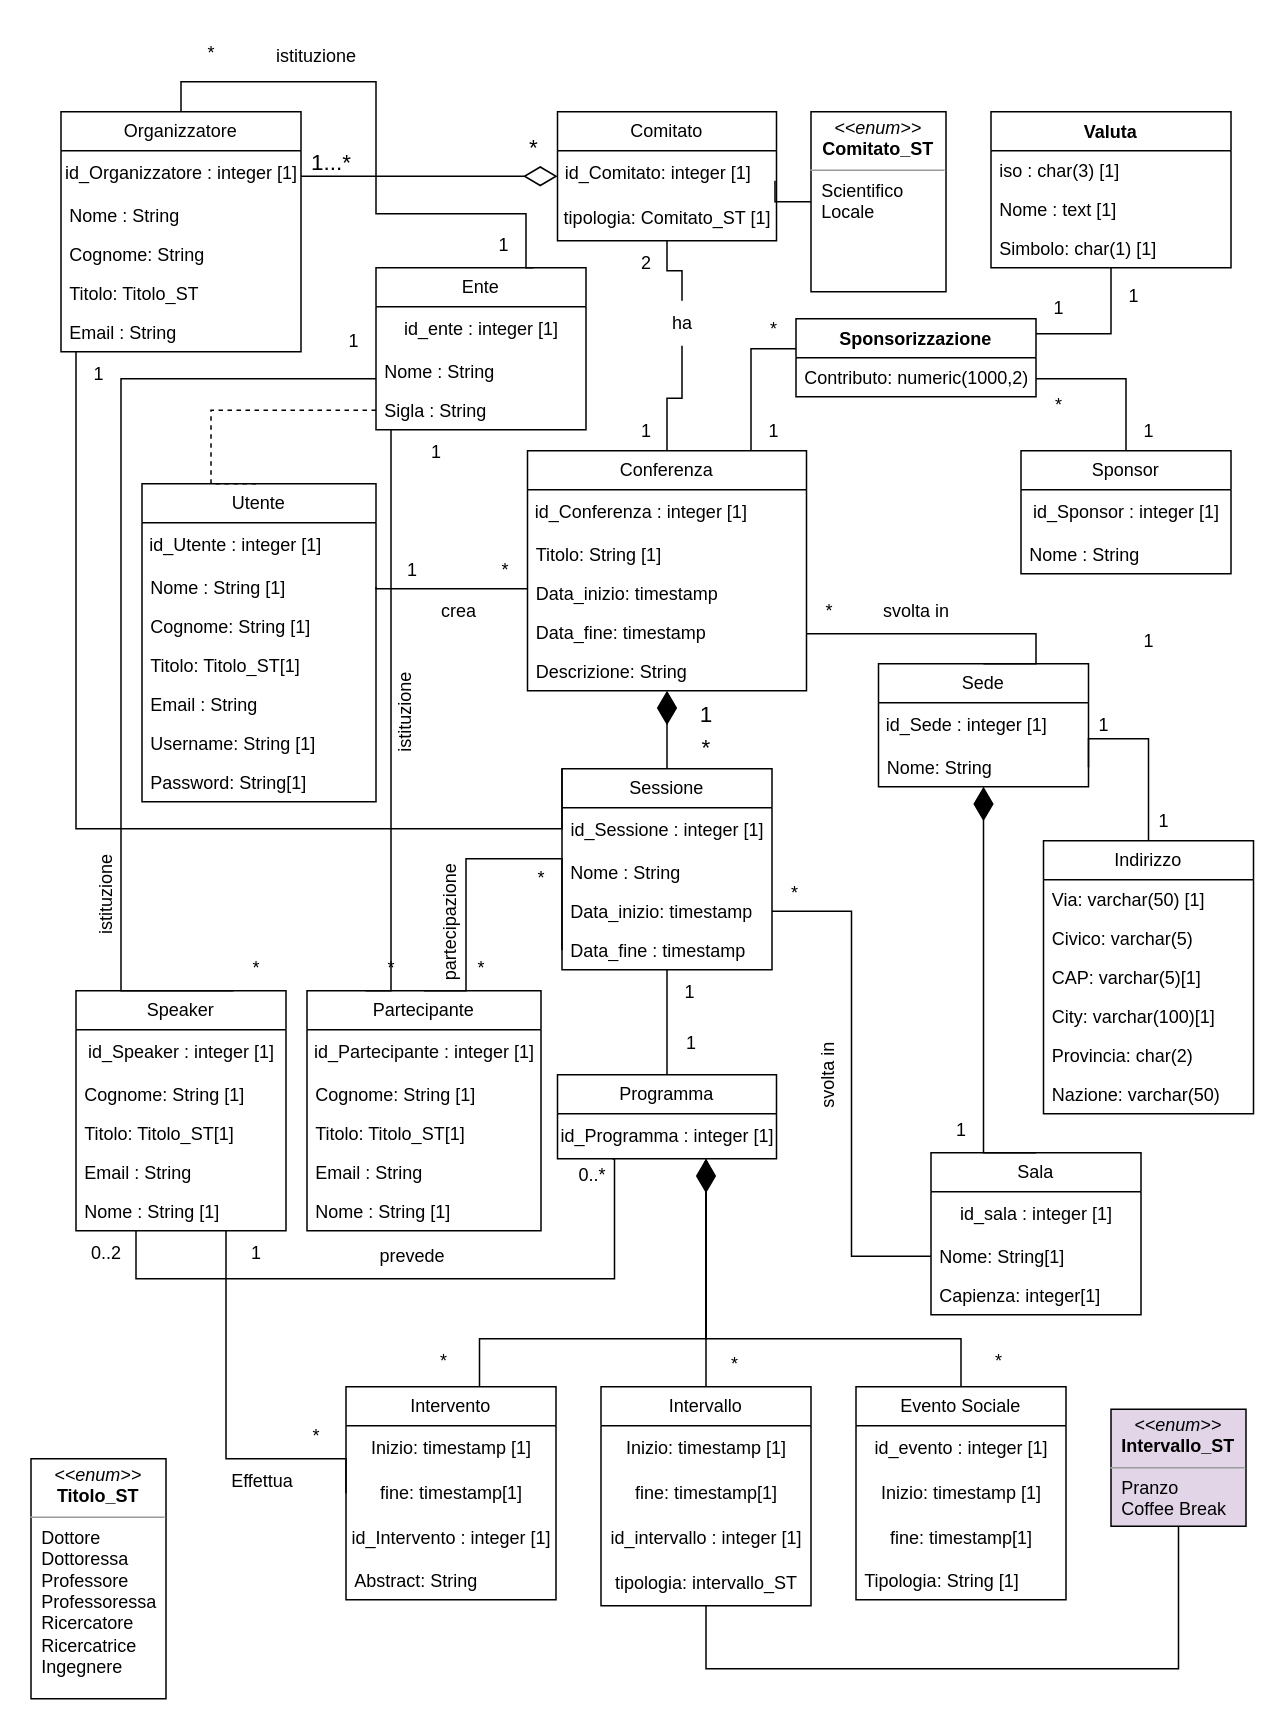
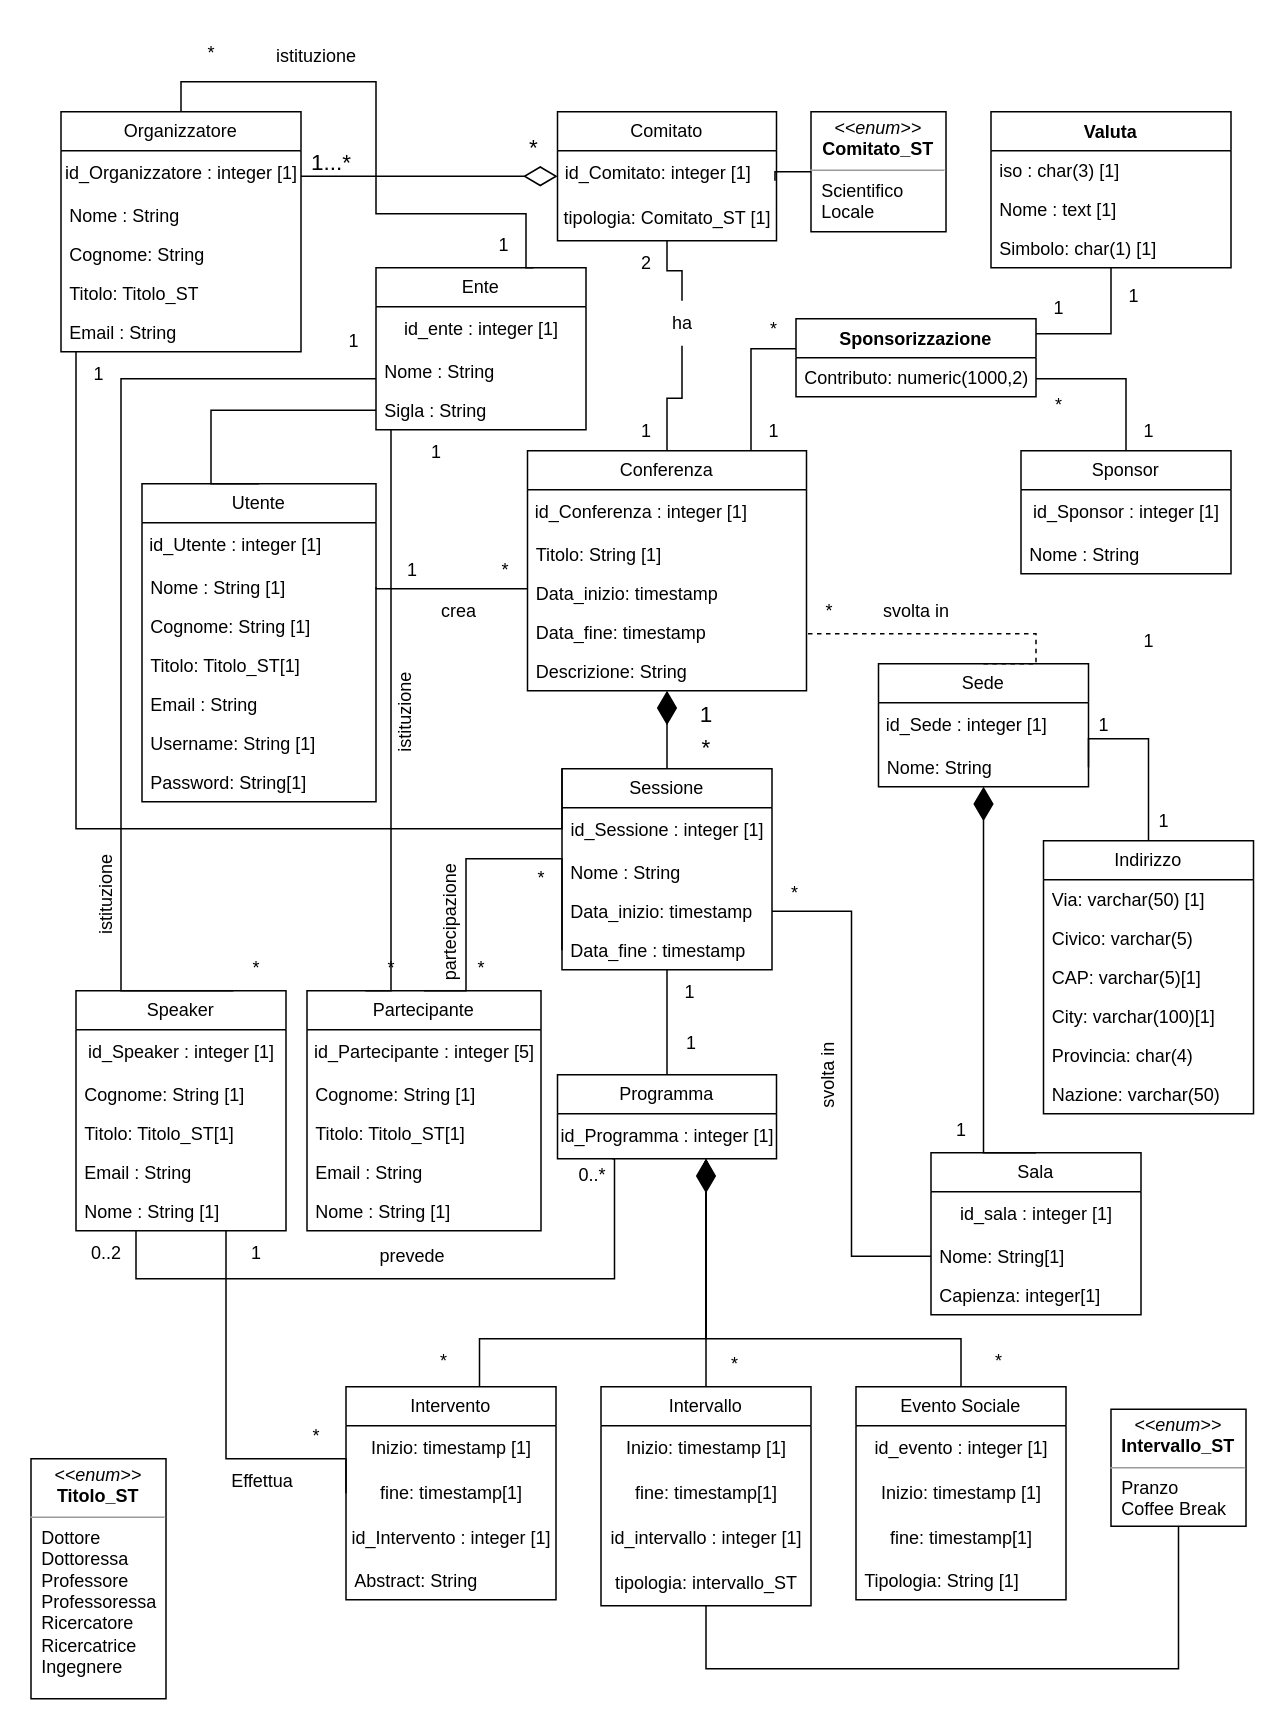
- <mxCell id="121" value="&lt;p style=&quot;margin:0px;margin-top:4px;text-align:center;&quot;&gt;&lt;i&gt;&amp;lt;&amp;lt;enum&amp;gt;&amp;gt;&lt;/i&gt;&lt;br&gt;&lt;b&gt;Comitato_ST&lt;/b&gt;&lt;/p&gt;&lt;hr size=&quot;1&quot;&gt;&lt;p style=&quot;margin:0px;margin-left:4px;&quot;&gt;&amp;nbsp;Scientifico&lt;/p&gt;&lt;p style=&quot;margin:0px;margin-left:4px;&quot;&gt;&amp;nbsp;Locale&lt;/p&gt;" style="verticalAlign=top;align=left;overflow=fill;fontSize=12;fontFamily=Helvetica;html=1;whiteSpace=wrap;" parent="1" vertex="1"><mxGeometry x="540" y="74" width="90" height="120" as="geometry" /></mxCell>
+ <mxCell id="121" value="&lt;p style=&quot;margin:0px;margin-top:4px;text-align:center;&quot;&gt;&lt;i&gt;&amp;lt;&amp;lt;enum&amp;gt;&amp;gt;&lt;/i&gt;&lt;br&gt;&lt;b&gt;Comitato_ST&lt;/b&gt;&lt;/p&gt;&lt;hr size=&quot;1&quot;&gt;&lt;p style=&quot;margin:0px;margin-left:4px;&quot;&gt;&amp;nbsp;Scientifico&lt;/p&gt;&lt;p style=&quot;margin:0px;margin-left:4px;&quot;&gt;&amp;nbsp;Locale&lt;/p&gt;" style="verticalAlign=top;align=left;overflow=fill;fontSize=12;fontFamily=Helvetica;html=1;whiteSpace=wrap;" parent="1" vertex="1"><mxGeometry x="540" y="74" width="90" height="80" as="geometry" /></mxCell>
- <mxCell id="158" style="edgeStyle=orthogonalEdgeStyle;rounded=0;orthogonalLoop=1;jettySize=auto;html=1;exitX=0;exitY=0.5;exitDx=0;exitDy=0;entryX=0.5;entryY=0;entryDx=0;entryDy=0;endArrow=none;endFill=0;dashed=1;" parent="1" source="35" target="150" edge="1"><mxGeometry relative="1" as="geometry"><Array as="points"><mxPoint x="140" y="273" /><mxPoint x="140" y="322" /></Array></mxGeometry></mxCell>
+ <mxCell id="158" style="edgeStyle=orthogonalEdgeStyle;rounded=0;orthogonalLoop=1;jettySize=auto;html=1;exitX=0;exitY=0.5;exitDx=0;exitDy=0;entryX=0.5;entryY=0;entryDx=0;entryDy=0;endArrow=none;endFill=0;" parent="1" source="35" target="150" edge="1"><mxGeometry relative="1" as="geometry"><Array as="points"><mxPoint x="140" y="273" /><mxPoint x="140" y="322" /></Array></mxGeometry></mxCell>
- <mxCell id="45" style="edgeStyle=orthogonalEdgeStyle;rounded=0;orthogonalLoop=1;jettySize=auto;html=1;exitX=0.5;exitY=0;exitDx=0;exitDy=0;endArrow=none;endFill=0;" parent="1" source="46" target="15" edge="1"><mxGeometry relative="1" as="geometry"><Array as="points"><mxPoint x="690" y="442" /><mxPoint x="690" y="422" /></Array></mxGeometry></mxCell>
+ <mxCell id="45" style="edgeStyle=orthogonalEdgeStyle;rounded=0;orthogonalLoop=1;jettySize=auto;html=1;exitX=0.5;exitY=0;exitDx=0;exitDy=0;endArrow=none;endFill=0;dashed=1;" parent="1" source="46" target="15" edge="1"><mxGeometry relative="1" as="geometry"><Array as="points"><mxPoint x="690" y="442" /><mxPoint x="690" y="422" /></Array></mxGeometry></mxCell>
- <mxCell id="74" value="id_Partecipante : integer [1]" style="text;html=1;align=center;verticalAlign=middle;resizable=0;points=[];autosize=1;strokeColor=none;fillColor=none;" parent="73" vertex="1"><mxGeometry y="26" width="156" height="30" as="geometry" /></mxCell>
+ <mxCell id="74" value="id_Partecipante : integer [5]" style="text;html=1;align=center;verticalAlign=middle;resizable=0;points=[];autosize=1;strokeColor=none;fillColor=none;" parent="73" vertex="1"><mxGeometry y="26" width="156" height="30" as="geometry" /></mxCell>
- <mxCell id="145" value="Provincia: char(2)" style="text;strokeColor=none;fillColor=none;align=left;verticalAlign=top;spacingLeft=4;spacingRight=4;overflow=hidden;rotatable=0;points=[[0,0.5],[1,0.5]];portConstraint=eastwest;whiteSpace=wrap;html=1;" parent="140" vertex="1"><mxGeometry y="130" width="140" height="26" as="geometry" /></mxCell>
+ <mxCell id="145" value="Provincia: char(4)" style="text;strokeColor=none;fillColor=none;align=left;verticalAlign=top;spacingLeft=4;spacingRight=4;overflow=hidden;rotatable=0;points=[[0,0.5],[1,0.5]];portConstraint=eastwest;whiteSpace=wrap;html=1;" parent="140" vertex="1"><mxGeometry y="130" width="140" height="26" as="geometry" /></mxCell>
- <mxCell id="131" value="&lt;p style=&quot;margin:0px;margin-top:4px;text-align:center;&quot;&gt;&lt;i&gt;&amp;lt;&amp;lt;enum&amp;gt;&amp;gt;&lt;/i&gt;&lt;br&gt;&lt;b&gt;Intervallo_ST&lt;/b&gt;&lt;/p&gt;&lt;hr size=&quot;1&quot;&gt;&lt;p style=&quot;margin:0px;margin-left:4px;&quot;&gt;&amp;nbsp;Pranzo&lt;/p&gt;&lt;p style=&quot;margin:0px;margin-left:4px;&quot;&gt;&amp;nbsp;Coffee Break&lt;/p&gt;" style="verticalAlign=top;align=left;overflow=fill;fontSize=12;fontFamily=Helvetica;html=1;whiteSpace=wrap;fillColor=#e1d5e7;" parent="1" vertex="1"><mxGeometry x="740" y="939" width="90" height="78" as="geometry" /></mxCell>
+ <mxCell id="131" value="&lt;p style=&quot;margin:0px;margin-top:4px;text-align:center;&quot;&gt;&lt;i&gt;&amp;lt;&amp;lt;enum&amp;gt;&amp;gt;&lt;/i&gt;&lt;br&gt;&lt;b&gt;Intervallo_ST&lt;/b&gt;&lt;/p&gt;&lt;hr size=&quot;1&quot;&gt;&lt;p style=&quot;margin:0px;margin-left:4px;&quot;&gt;&amp;nbsp;Pranzo&lt;/p&gt;&lt;p style=&quot;margin:0px;margin-left:4px;&quot;&gt;&amp;nbsp;Coffee Break&lt;/p&gt;" style="verticalAlign=top;align=left;overflow=fill;fontSize=12;fontFamily=Helvetica;html=1;whiteSpace=wrap;" parent="1" vertex="1"><mxGeometry x="740" y="939" width="90" height="78" as="geometry" /></mxCell>
